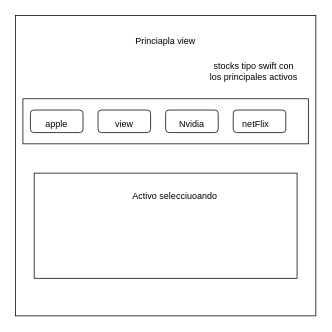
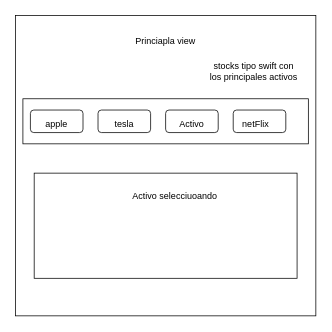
- <mxCell id="11" value="view" style="text;html=1;align=center;verticalAlign=middle;whiteSpace=wrap;rounded=0;" vertex="1" parent="1"><mxGeometry x="135" y="150" width="60" height="30" as="geometry" /></mxCell>
+ <mxCell id="11" value="tesla" style="text;html=1;align=center;verticalAlign=middle;whiteSpace=wrap;rounded=0;" vertex="1" parent="1"><mxGeometry x="135" y="150" width="60" height="30" as="geometry" /></mxCell>
- <mxCell id="12" value="Nvidia" style="text;html=1;align=center;verticalAlign=middle;whiteSpace=wrap;rounded=0;" vertex="1" parent="1"><mxGeometry x="225" y="150" width="60" height="30" as="geometry" /></mxCell>
+ <mxCell id="12" value="Activo" style="text;html=1;align=center;verticalAlign=middle;whiteSpace=wrap;rounded=0;" vertex="1" parent="1"><mxGeometry x="225" y="150" width="60" height="30" as="geometry" /></mxCell>
